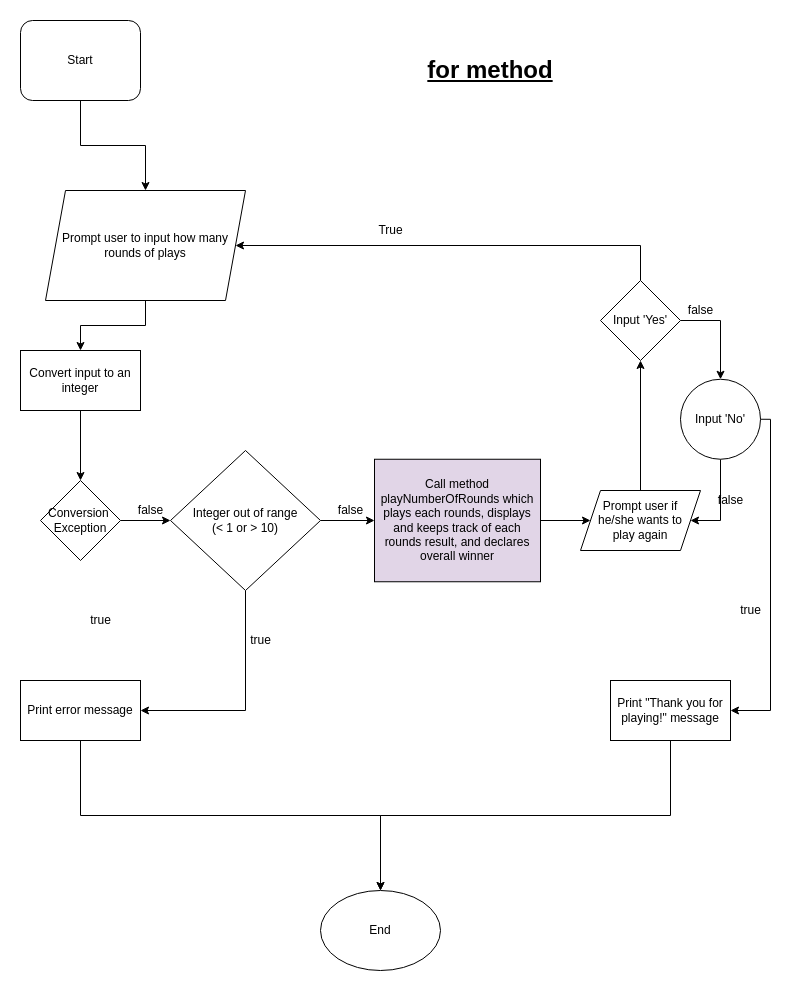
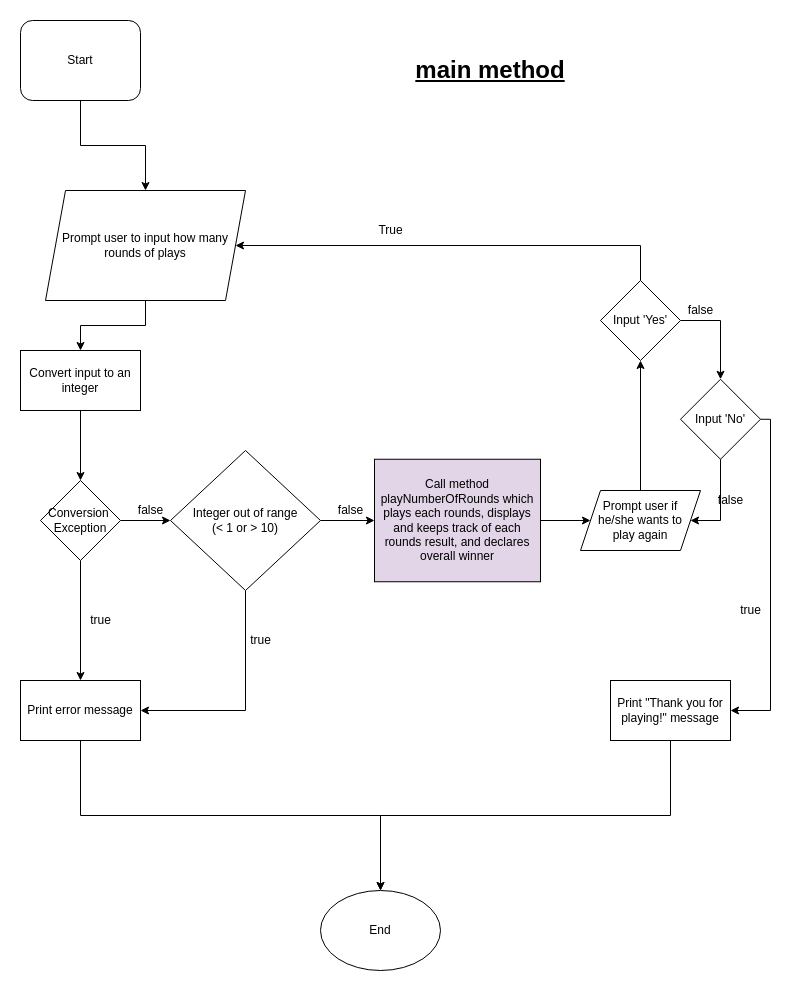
- <mxCell id="38" value="&lt;h1&gt;&lt;u&gt;for method&lt;/u&gt;&lt;/h1&gt;" style="text;html=1;strokeColor=none;fillColor=none;align=center;verticalAlign=middle;whiteSpace=wrap;rounded=0;" vertex="1" parent="1"><mxGeometry x="350" y="30" width="280" height="80" as="geometry" /></mxCell>
+ <mxCell id="38" value="&lt;h1&gt;&lt;u&gt;main method&lt;/u&gt;&lt;/h1&gt;" style="text;html=1;strokeColor=none;fillColor=none;align=center;verticalAlign=middle;whiteSpace=wrap;rounded=0;" vertex="1" parent="1"><mxGeometry x="350" y="30" width="280" height="80" as="geometry" /></mxCell>
- <mxCell id="34" value="Input 'No'" style="ellipse;whiteSpace=wrap;html=1;" vertex="1" parent="1"><mxGeometry x="680" y="378.75" width="80" height="80" as="geometry" /></mxCell>
+ <mxCell id="34" value="Input 'No'" style="rhombus;whiteSpace=wrap;html=1;" vertex="1" parent="1"><mxGeometry x="680" y="378.75" width="80" height="80" as="geometry" /></mxCell>
+ <mxCell id="17" style="edgeStyle=orthogonalEdgeStyle;rounded=0;orthogonalLoop=1;jettySize=auto;html=1;exitX=0.5;exitY=1;exitDx=0;exitDy=0;entryX=0.5;entryY=0;entryDx=0;entryDy=0;" edge="1" parent="1" source="18" target="23"><mxGeometry relative="1" as="geometry" /></mxCell>
